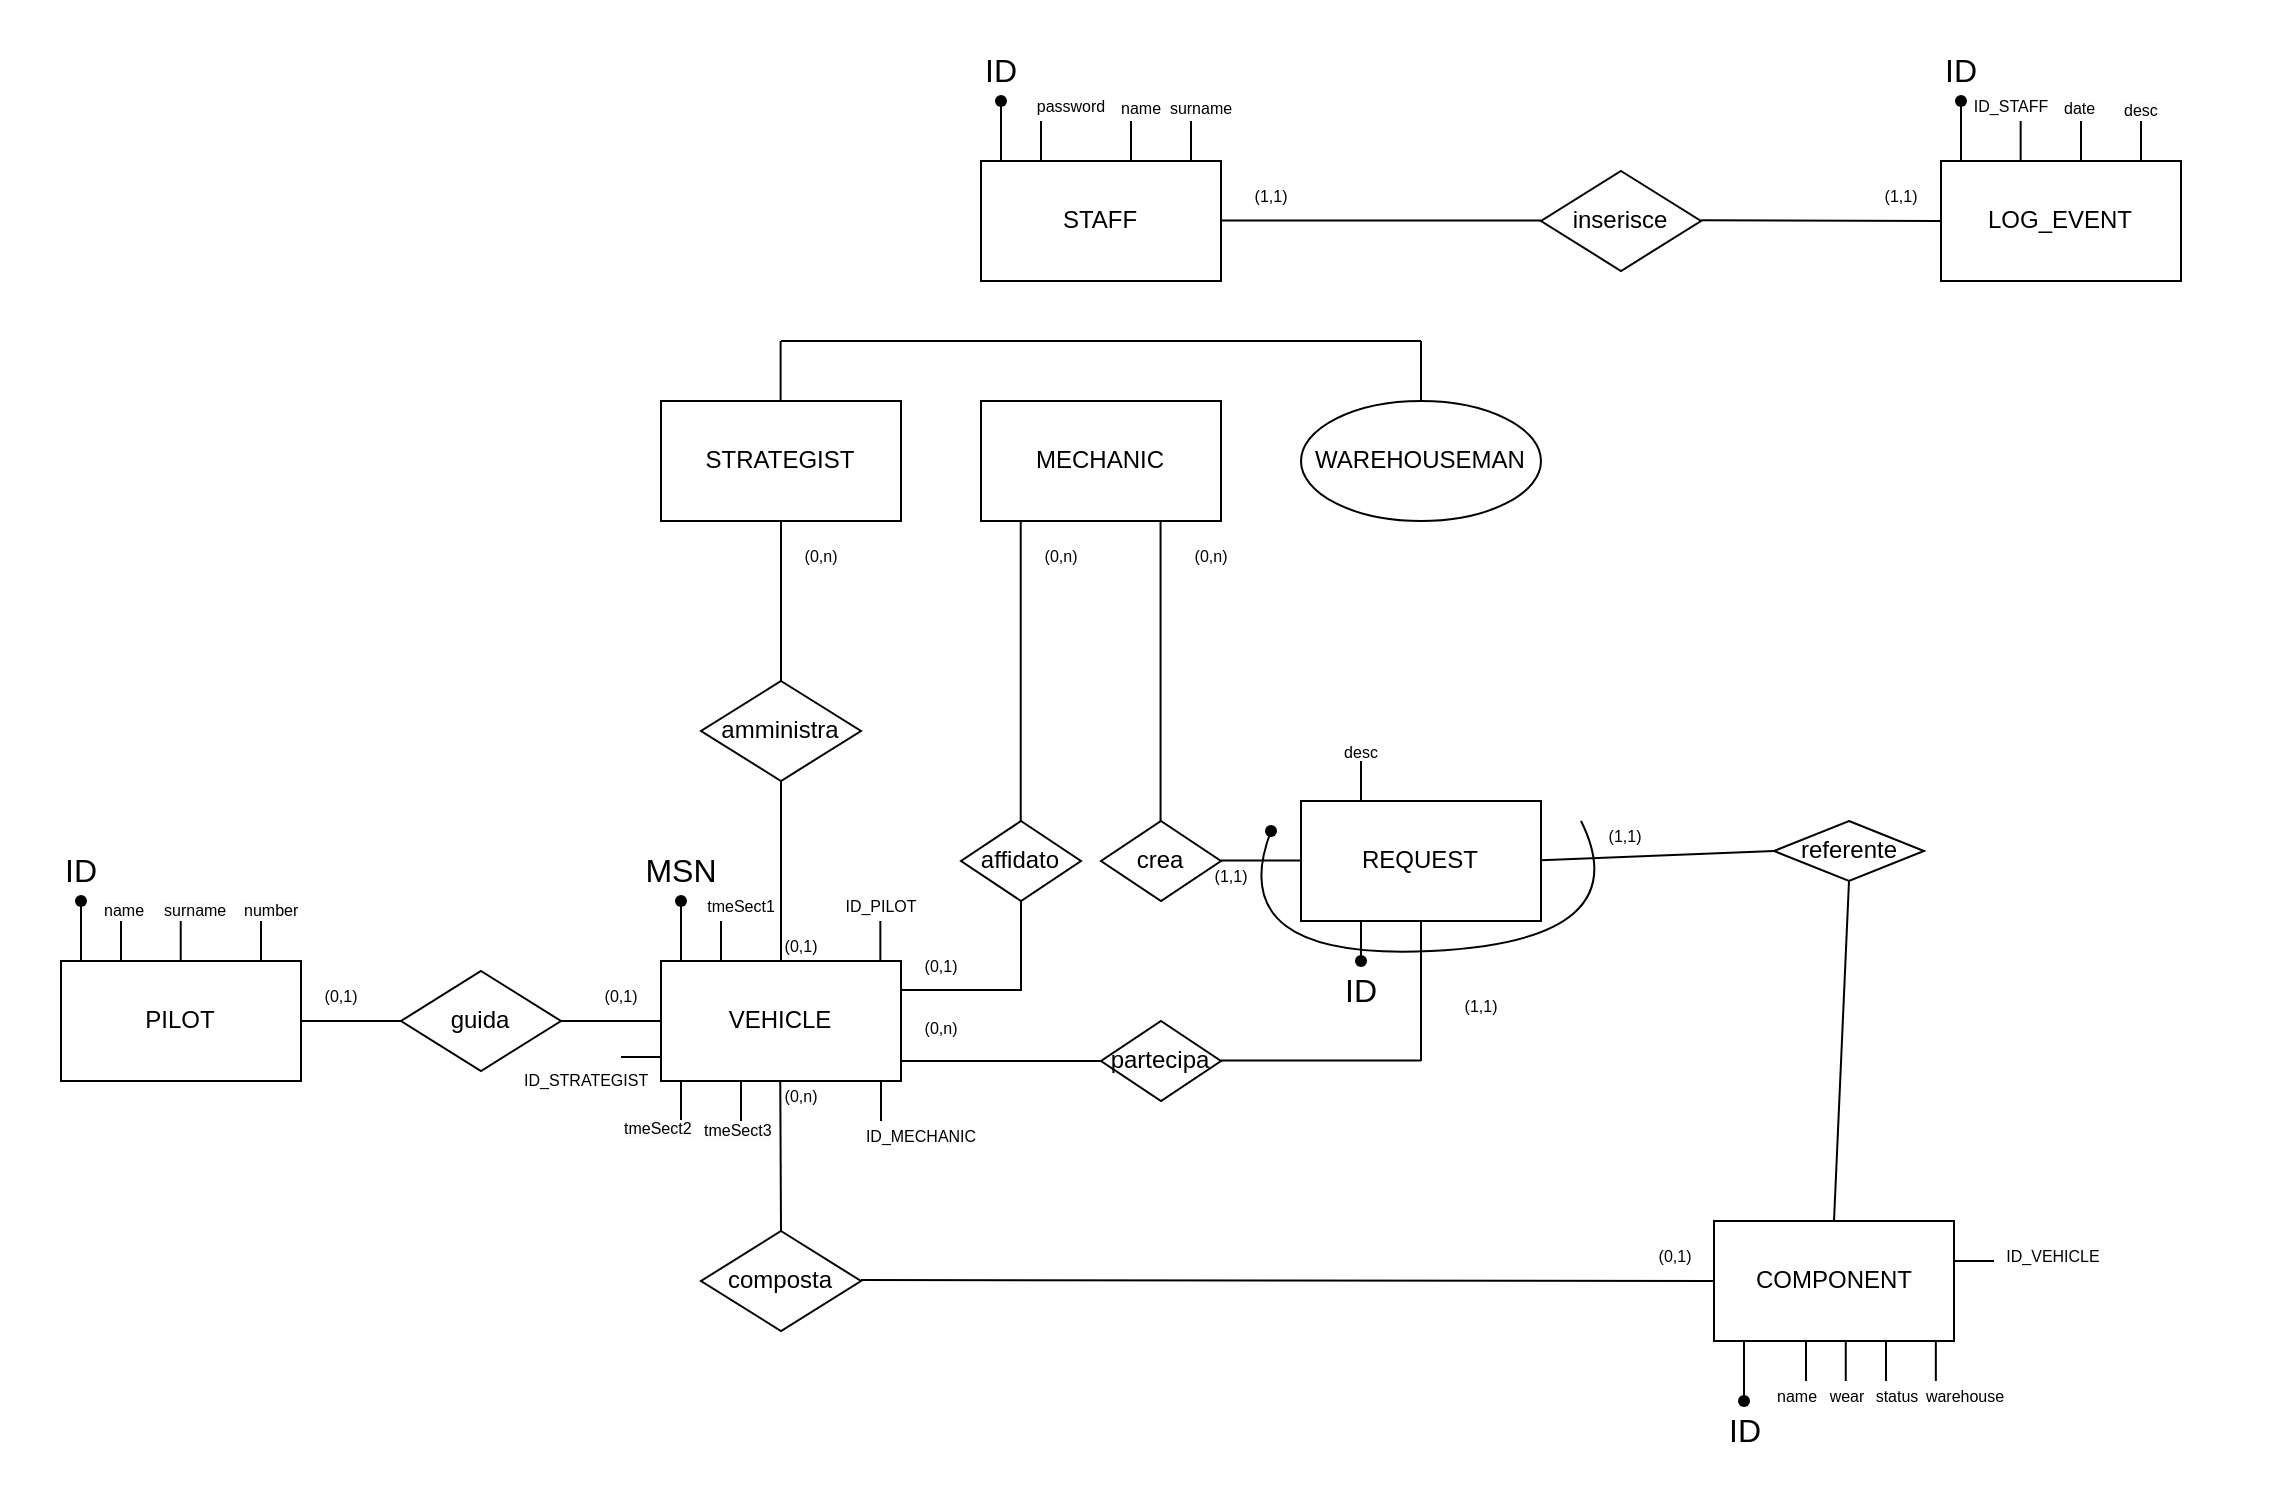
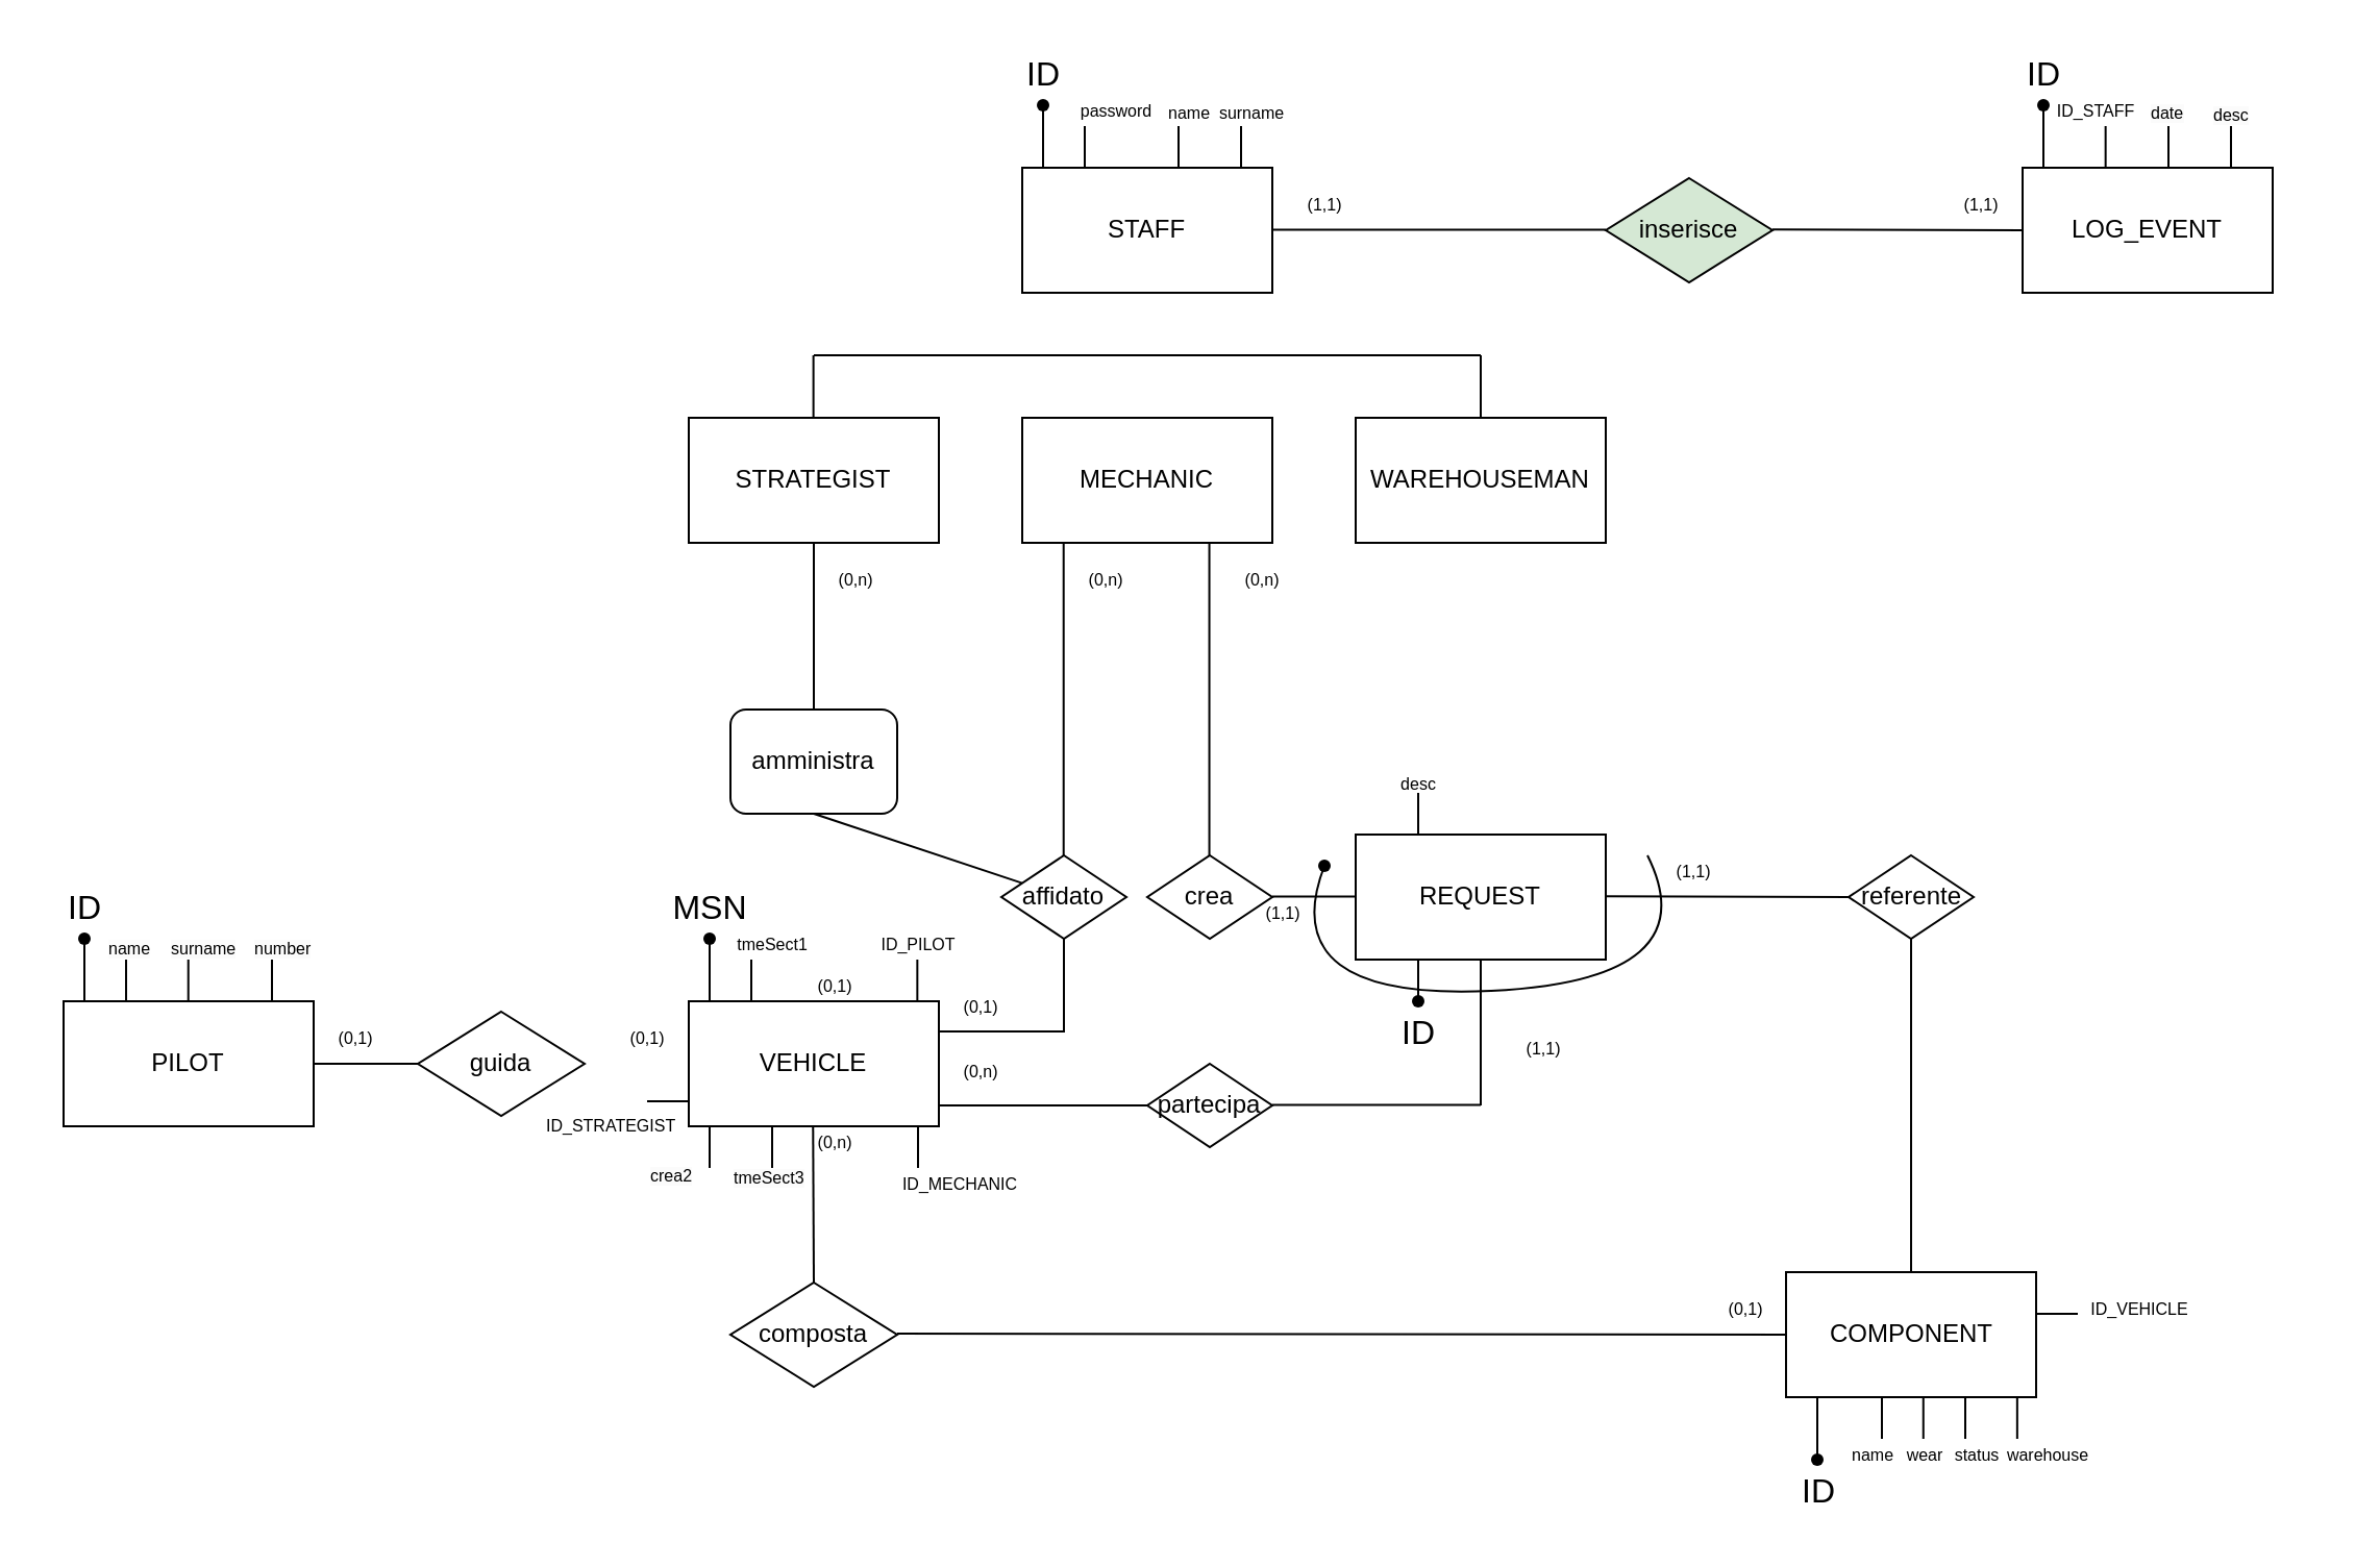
- <mxCell id="11" value="inserisce" style="rhombus;whiteSpace=wrap;html=1;" parent="1" vertex="1"><mxGeometry x="770" y="85" width="80" height="50" as="geometry" /></mxCell>
+ <mxCell id="11" value="inserisce" style="rhombus;whiteSpace=wrap;html=1;fillColor=#d5e8d4;" parent="1" vertex="1"><mxGeometry x="770" y="85" width="80" height="50" as="geometry" /></mxCell>
- <mxCell id="5" value="WAREHOUSEMAN" style="ellipse;whiteSpace=wrap;html=1;" parent="1" vertex="1"><mxGeometry x="650" y="200" width="120" height="60" as="geometry" /></mxCell>
+ <mxCell id="5" value="WAREHOUSEMAN" style="rounded=0;whiteSpace=wrap;html=1;" parent="1" vertex="1"><mxGeometry x="650" y="200" width="120" height="60" as="geometry" /></mxCell>
- <mxCell id="13" value="amministra" style="rhombus;whiteSpace=wrap;html=1;" parent="1" vertex="1"><mxGeometry x="350" y="340" width="80" height="50" as="geometry" /></mxCell>
+ <mxCell id="13" value="amministra" style="whiteSpace=wrap;html=1;rounded=1;" parent="1" vertex="1"><mxGeometry x="350" y="340" width="80" height="50" as="geometry" /></mxCell>
- <mxCell id="109" value="referente" style="rhombus;whiteSpace=wrap;html=1;" parent="1" vertex="1"><mxGeometry x="886.5" y="410" width="75" height="30" as="geometry" /></mxCell>
+ <mxCell id="109" value="referente" style="rhombus;whiteSpace=wrap;html=1;" parent="1" vertex="1"><mxGeometry x="886.5" y="410" width="60" height="40" as="geometry" /></mxCell>
- <mxCell id="21" value="" style="endArrow=none;html=1;rounded=0;fontSize=12;startSize=8;endSize=8;curved=1;exitX=0.5;exitY=1;exitDx=0;exitDy=0;entryX=0.5;entryY=0;entryDx=0;entryDy=0;" parent="1" source="13" target="6" edge="1"><mxGeometry width="50" height="50" relative="1" as="geometry"><mxPoint x="410" y="190" as="sourcePoint" /><mxPoint x="574" y="190" as="targetPoint" /></mxGeometry></mxCell>
+ <mxCell id="21" value="" style="endArrow=none;html=1;rounded=0;fontSize=12;startSize=8;endSize=8;curved=1;exitX=0.5;exitY=1;exitDx=0;exitDy=0;" parent="1" source="13" target="12" edge="1"><mxGeometry width="50" height="50" relative="1" as="geometry"><mxPoint x="410" y="190" as="sourcePoint" /><mxPoint x="574" y="190" as="targetPoint" /></mxGeometry></mxCell>
- <mxCell id="32" value="" style="endArrow=none;html=1;rounded=0;fontSize=12;startSize=8;endSize=8;curved=1;exitX=0;exitY=0.5;exitDx=0;exitDy=0;entryX=1;entryY=0.5;entryDx=0;entryDy=0;" parent="1" source="6" target="14" edge="1"><mxGeometry width="50" height="50" relative="1" as="geometry"><mxPoint x="330" y="530" as="sourcePoint" /><mxPoint x="280" y="530" as="targetPoint" /></mxGeometry></mxCell>
- <mxCell id="74" value="&lt;br&gt;&lt;span style=&quot;color: rgb(0, 0, 0); font-family: Helvetica; font-size: 8px; font-style: normal; font-variant-ligatures: normal; font-variant-caps: normal; font-weight: 400; letter-spacing: normal; orphans: 2; text-align: center; text-indent: 0px; text-transform: none; widows: 2; word-spacing: 0px; -webkit-text-stroke-width: 0px; white-space: nowrap; background-color: rgb(251, 251, 251); text-decoration-thickness: initial; text-decoration-style: initial; text-decoration-color: initial; float: none; display: inline !important;&quot;&gt;tmeSect2&lt;/span&gt;&lt;div&gt;&lt;br/&gt;&lt;/div&gt;" style="text;whiteSpace=wrap;html=1;" parent="1" vertex="1"><mxGeometry x="310" y="535" width="70" height="40" as="geometry" /></mxCell>
+ <mxCell id="74" value="&lt;br&gt;&lt;span style=&quot;color: rgb(0, 0, 0); font-family: Helvetica; font-size: 8px; font-style: normal; font-variant-ligatures: normal; font-variant-caps: normal; font-weight: 400; letter-spacing: normal; orphans: 2; text-align: center; text-indent: 0px; text-transform: none; widows: 2; word-spacing: 0px; -webkit-text-stroke-width: 0px; white-space: nowrap; background-color: rgb(251, 251, 251); text-decoration-thickness: initial; text-decoration-style: initial; text-decoration-color: initial; float: none; display: inline !important;&quot;&gt;crea2&lt;/span&gt;&lt;div&gt;&lt;br/&gt;&lt;/div&gt;" style="text;whiteSpace=wrap;html=1;" parent="1" vertex="1"><mxGeometry x="310" y="535" width="70" height="40" as="geometry" /></mxCell>
